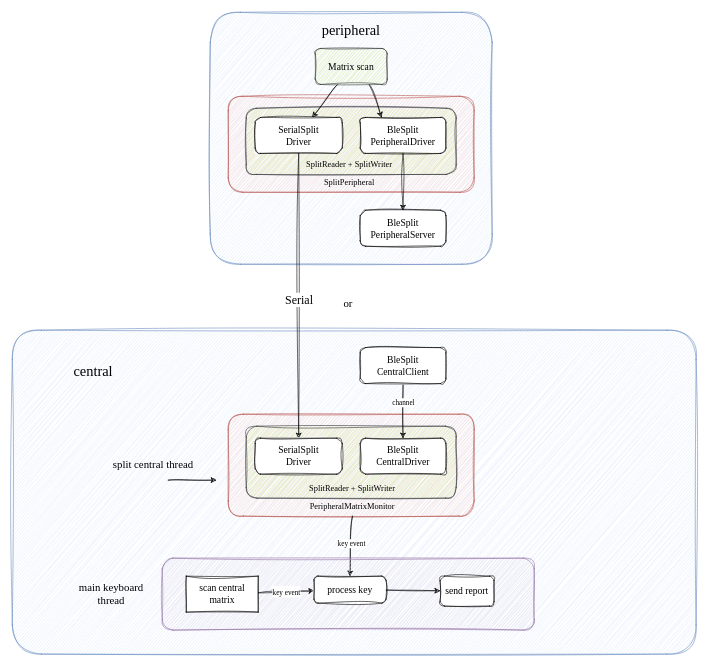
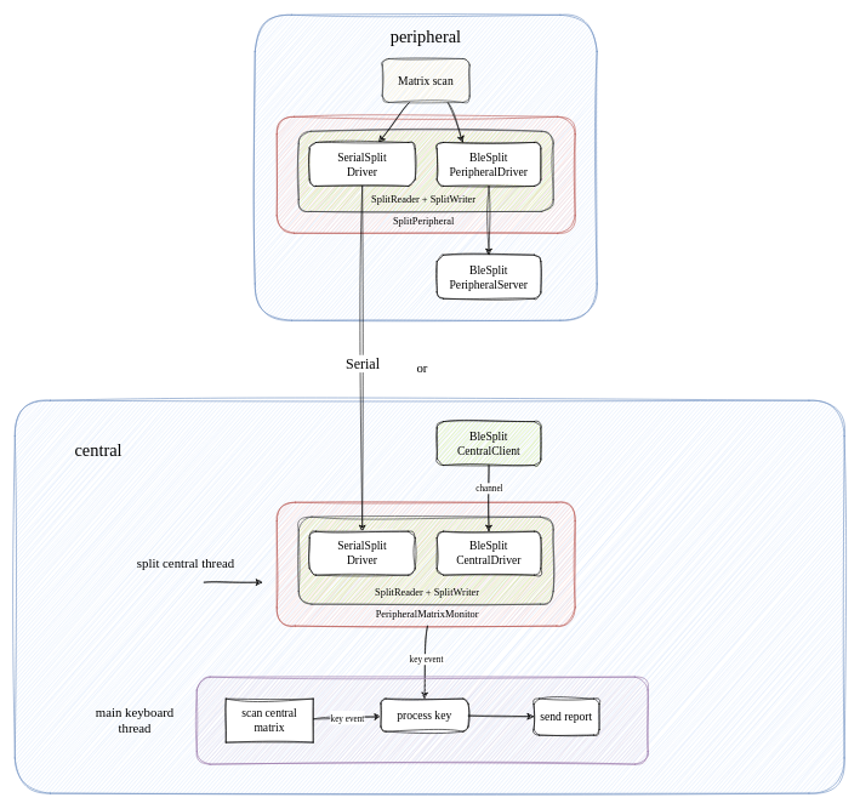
- <mxCell id="10" value="&lt;font face=&quot;Verdana&quot;&gt;Matrix scan&lt;/font&gt;" style="rounded=1;whiteSpace=wrap;html=1;sketch=1;hachureGap=4;jiggle=2;curveFitting=1;fontFamily=Architects Daughter;fontSource=https%3A%2F%2Ffonts.googleapis.com%2Fcss%3Ffamily%3DArchitects%2BDaughter;fontSize=16;fillColor=#cdeb8b;strokeColor=#36393d;" parent="1" vertex="1"><mxGeometry x="525" y="80.29" width="120" height="60" as="geometry" /></mxCell>
+ <mxCell id="10" value="&lt;font face=&quot;Verdana&quot;&gt;Matrix scan&lt;/font&gt;" style="rounded=1;whiteSpace=wrap;html=1;sketch=1;hachureGap=4;jiggle=2;curveFitting=1;fontFamily=Architects Daughter;fontSource=https%3A%2F%2Ffonts.googleapis.com%2Fcss%3Ffamily%3DArchitects%2BDaughter;fontSize=16;fillColor=#fff2cc;strokeColor=#36393d;" parent="1" vertex="1"><mxGeometry x="525" y="80.29" width="120" height="60" as="geometry" /></mxCell>
- <mxCell id="20" value="&lt;font face=&quot;Verdana&quot;&gt;BleSplit&lt;br&gt;CentralClient&lt;/font&gt;" style="rounded=1;whiteSpace=wrap;html=1;sketch=1;hachureGap=4;jiggle=2;curveFitting=1;fontFamily=Architects Daughter;fontSource=https%3A%2F%2Ffonts.googleapis.com%2Fcss%3Ffamily%3DArchitects%2BDaughter;fontSize=16;" parent="1" vertex="1"><mxGeometry x="600" y="579" width="142.85" height="60" as="geometry" /></mxCell>
+ <mxCell id="20" value="&lt;font face=&quot;Verdana&quot;&gt;BleSplit&lt;br&gt;CentralClient&lt;/font&gt;" style="rounded=1;whiteSpace=wrap;html=1;sketch=1;hachureGap=4;jiggle=2;curveFitting=1;fontFamily=Architects Daughter;fontSource=https%3A%2F%2Ffonts.googleapis.com%2Fcss%3Ffamily%3DArchitects%2BDaughter;fontSize=16;fillColor=#cdeb8b;" parent="1" vertex="1"><mxGeometry x="600" y="579" width="142.85" height="60" as="geometry" /></mxCell>
- <mxCell id="36" value="central" style="text;html=1;strokeColor=none;fillColor=none;align=center;verticalAlign=middle;whiteSpace=wrap;rounded=0;sketch=1;hachureGap=4;jiggle=2;curveFitting=1;fontFamily=Verdana;fontSize=24;" parent="1" vertex="1"><mxGeometry x="125" y="598.71" width="60" height="40.29" as="geometry" /></mxCell>
+ <mxCell id="36" value="central" style="text;html=1;strokeColor=none;fillColor=none;align=center;verticalAlign=middle;whiteSpace=wrap;rounded=0;sketch=1;hachureGap=4;jiggle=2;curveFitting=1;fontFamily=Verdana;fontSize=24;" parent="1" vertex="1"><mxGeometry x="105" y="598.71" width="60" height="40.29" as="geometry" /></mxCell>
